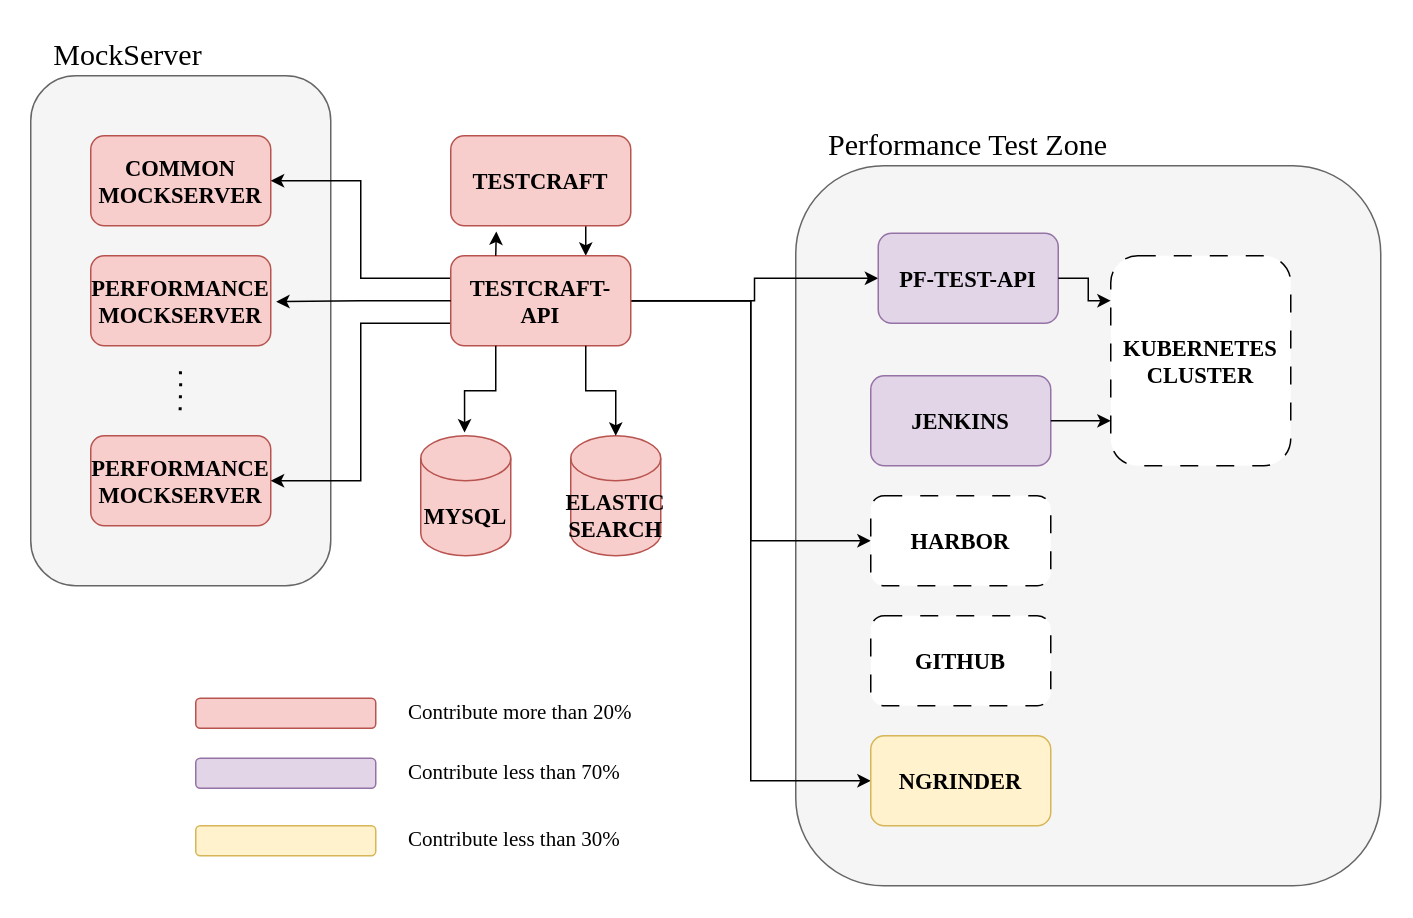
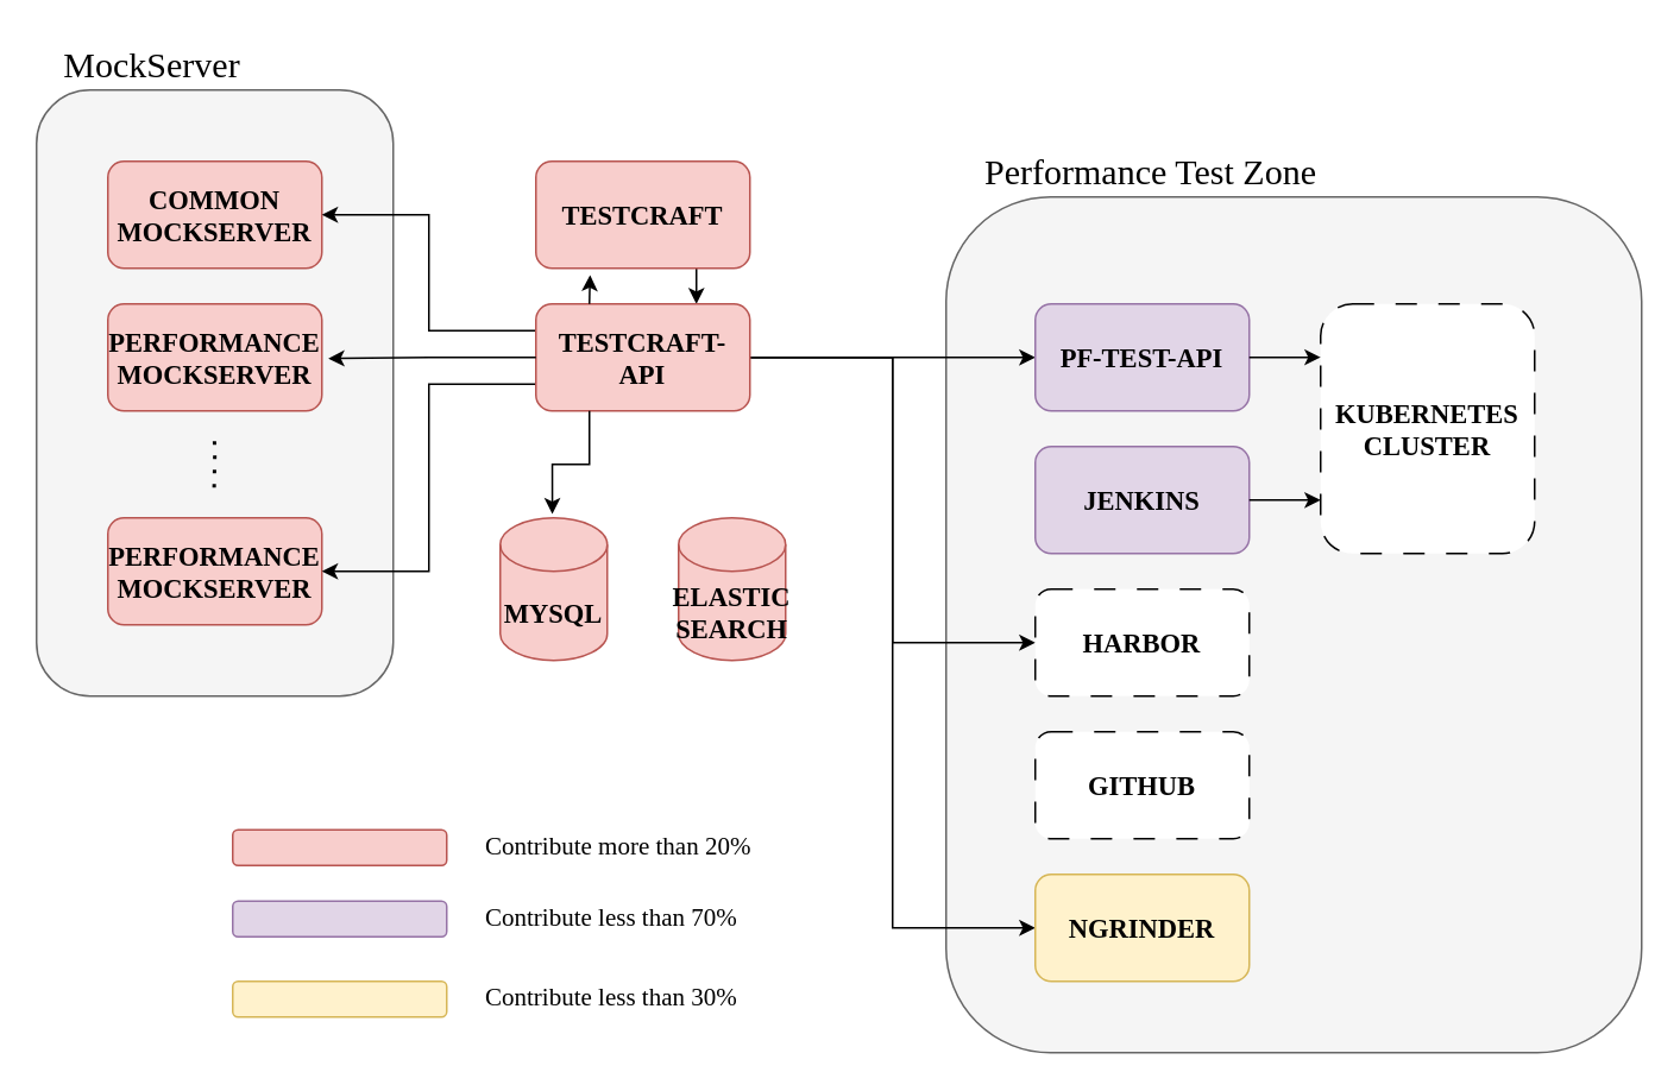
- <mxCell id="15" value="PF-TEST-API" style="rounded=1;whiteSpace=wrap;html=1;fontFamily=Nanum Gothic Coding;fontSize=15;fontStyle=1;fontSource=https%3A%2F%2Ffonts.googleapis.com%2Fcss%3Ffamily%3DNanum%2BGothic%2BCoding;fillColor=#e1d5e7;strokeColor=#9673a6;" vertex="1" parent="1"><mxGeometry x="585" y="155" width="120" height="60" as="geometry" /></mxCell>
+ <mxCell id="15" value="PF-TEST-API" style="rounded=1;whiteSpace=wrap;html=1;fontFamily=Nanum Gothic Coding;fontSize=15;fontStyle=1;fontSource=https%3A%2F%2Ffonts.googleapis.com%2Fcss%3Ffamily%3DNanum%2BGothic%2BCoding;fillColor=#e1d5e7;strokeColor=#9673a6;" vertex="1" parent="1"><mxGeometry x="580" y="170" width="120" height="60" as="geometry" /></mxCell>
- <mxCell id="25" style="edgeStyle=orthogonalEdgeStyle;rounded=0;orthogonalLoop=1;jettySize=auto;html=1;exitX=0.75;exitY=1;exitDx=0;exitDy=0;entryX=0.5;entryY=0;entryDx=0;entryDy=0;entryPerimeter=0;fontFamily=Nanum Gothic Coding;fontSource=https%3A%2F%2Ffonts.googleapis.com%2Fcss%3Ffamily%3DNanum%2BGothic%2BCoding;" edge="1" parent="1" source="14" target="22"><mxGeometry relative="1" as="geometry" /></mxCell>
